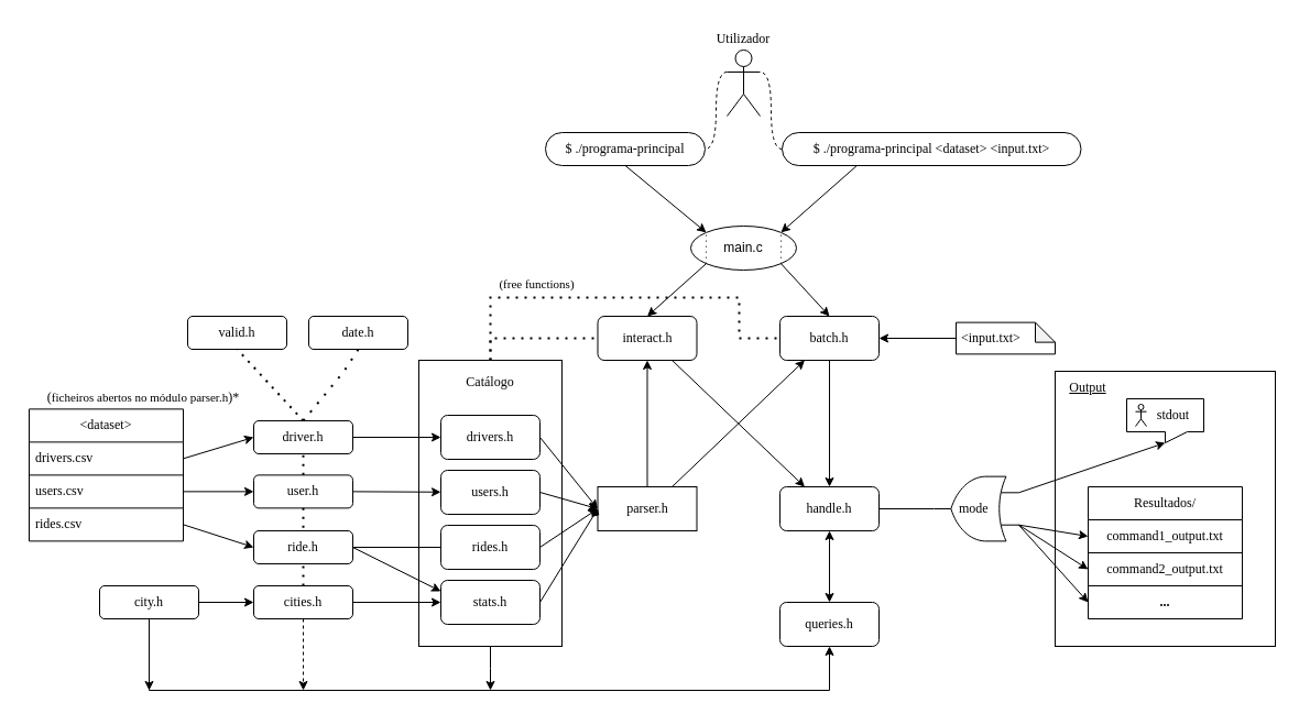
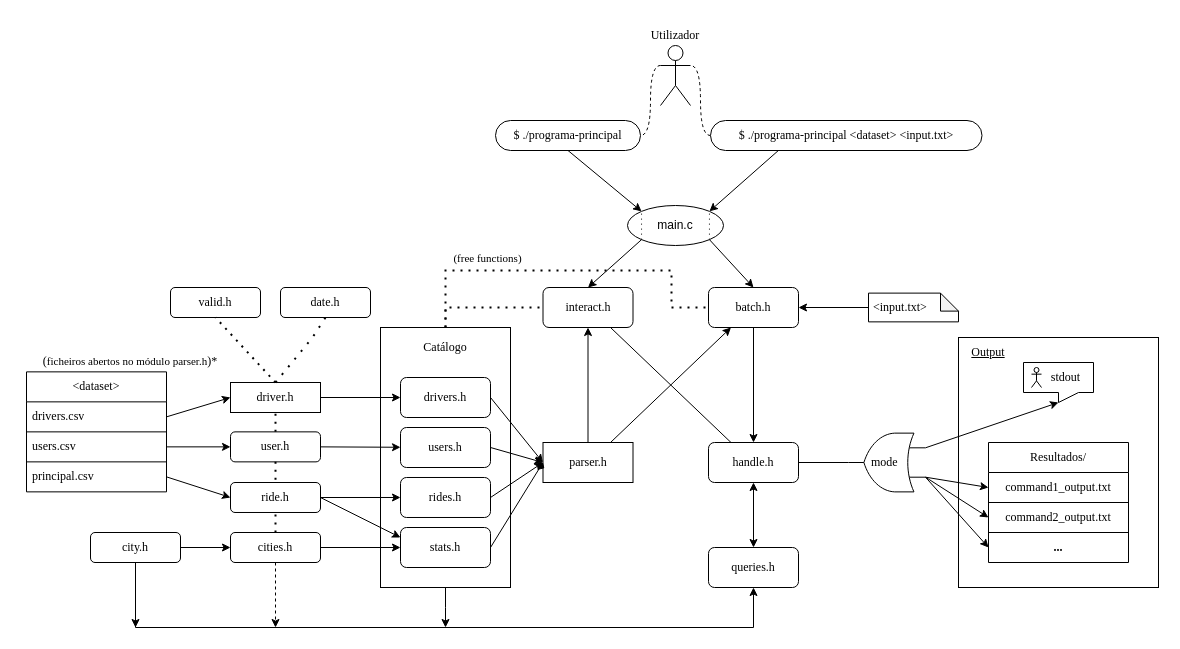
- <mxCell id="53" value="&lt;div&gt;driver.h&lt;/div&gt;" style="rounded=1;whiteSpace=wrap;html=1;fontFamily= ExtraLight 200;fontSource=https%3A%2F%2Ffonts.googleapis.com%2Fcss%3Ffamily%3D%2BExtraLight%2B200;" vertex="1" parent="1"><mxGeometry x="230" y="382" width="90" height="30" as="geometry" /></mxCell>
+ <mxCell id="53" value="&lt;div&gt;driver.h&lt;/div&gt;" style="whiteSpace=wrap;html=1;fontFamily= ExtraLight 200;fontSource=https%3A%2F%2Ffonts.googleapis.com%2Fcss%3Ffamily%3D%2BExtraLight%2B200;rounded=0;" vertex="1" parent="1"><mxGeometry x="230" y="382" width="90" height="30" as="geometry" /></mxCell>
- <mxCell id="27" style="edgeStyle=none;rounded=0;orthogonalLoop=1;jettySize=auto;html=1;exitX=0.75;exitY=1;exitDx=0;exitDy=0;entryX=0.25;entryY=0;entryDx=0;entryDy=0;fontFamily= ExtraLight 200;fontSource=https%3A%2F%2Ffonts.googleapis.com%2Fcss%3Ffamily%3D%2BExtraLight%2B200;" edge="1" parent="1" source="11" target="20"><mxGeometry relative="1" as="geometry"><mxPoint x="608.001" y="357.002" as="sourcePoint" /><mxPoint x="674.06" y="417.86" as="targetPoint" /></mxGeometry></mxCell>
+ <mxCell id="27" style="edgeStyle=none;rounded=0;orthogonalLoop=1;jettySize=auto;html=1;exitX=0.75;exitY=1;exitDx=0;exitDy=0;entryX=0.25;entryY=0;entryDx=0;entryDy=0;fontFamily= ExtraLight 200;fontSource=https%3A%2F%2Ffonts.googleapis.com%2Fcss%3Ffamily%3D%2BExtraLight%2B200;endArrow=none;" edge="1" parent="1" source="11" target="20"><mxGeometry relative="1" as="geometry"><mxPoint x="608.001" y="357.002" as="sourcePoint" /><mxPoint x="674.06" y="417.86" as="targetPoint" /></mxGeometry></mxCell>
- <mxCell id="34" value="rides.csv" style="text;strokeColor=none;fillColor=none;align=left;verticalAlign=middle;spacingLeft=4;spacingRight=4;overflow=hidden;points=[[0,0.5],[1,0.5]];portConstraint=eastwest;rotatable=0;whiteSpace=wrap;html=1;fontFamily= ExtraLight 200;" vertex="1" parent="31"><mxGeometry y="90" width="140" height="30" as="geometry" /></mxCell>
+ <mxCell id="34" value="principal.csv" style="text;strokeColor=none;fillColor=none;align=left;verticalAlign=middle;spacingLeft=4;spacingRight=4;overflow=hidden;points=[[0,0.5],[1,0.5]];portConstraint=eastwest;rotatable=0;whiteSpace=wrap;html=1;fontFamily= ExtraLight 200;" vertex="1" parent="31"><mxGeometry y="90" width="140" height="30" as="geometry" /></mxCell>
- <mxCell id="56" style="edgeStyle=none;rounded=0;orthogonalLoop=1;jettySize=auto;html=1;exitX=1;exitY=0.5;exitDx=0;exitDy=0;entryX=0;entryY=0.5;entryDx=0;entryDy=0;fontFamily= ExtraLight 200;fontSource=https%3A%2F%2Ffonts.googleapis.com%2Fcss%3Ffamily%3D%2BExtraLight%2B200;endArrow=none;" edge="1" parent="1" source="58" target="51"><mxGeometry relative="1" as="geometry"><mxPoint x="410" y="496.99" as="sourcePoint" /></mxGeometry></mxCell>
+ <mxCell id="56" style="edgeStyle=none;rounded=0;orthogonalLoop=1;jettySize=auto;html=1;exitX=1;exitY=0.5;exitDx=0;exitDy=0;entryX=0;entryY=0.5;entryDx=0;entryDy=0;fontFamily= ExtraLight 200;fontSource=https%3A%2F%2Ffonts.googleapis.com%2Fcss%3Ffamily%3D%2BExtraLight%2B200;" edge="1" parent="1" source="58" target="51"><mxGeometry relative="1" as="geometry"><mxPoint x="410" y="496.99" as="sourcePoint" /></mxGeometry></mxCell>
